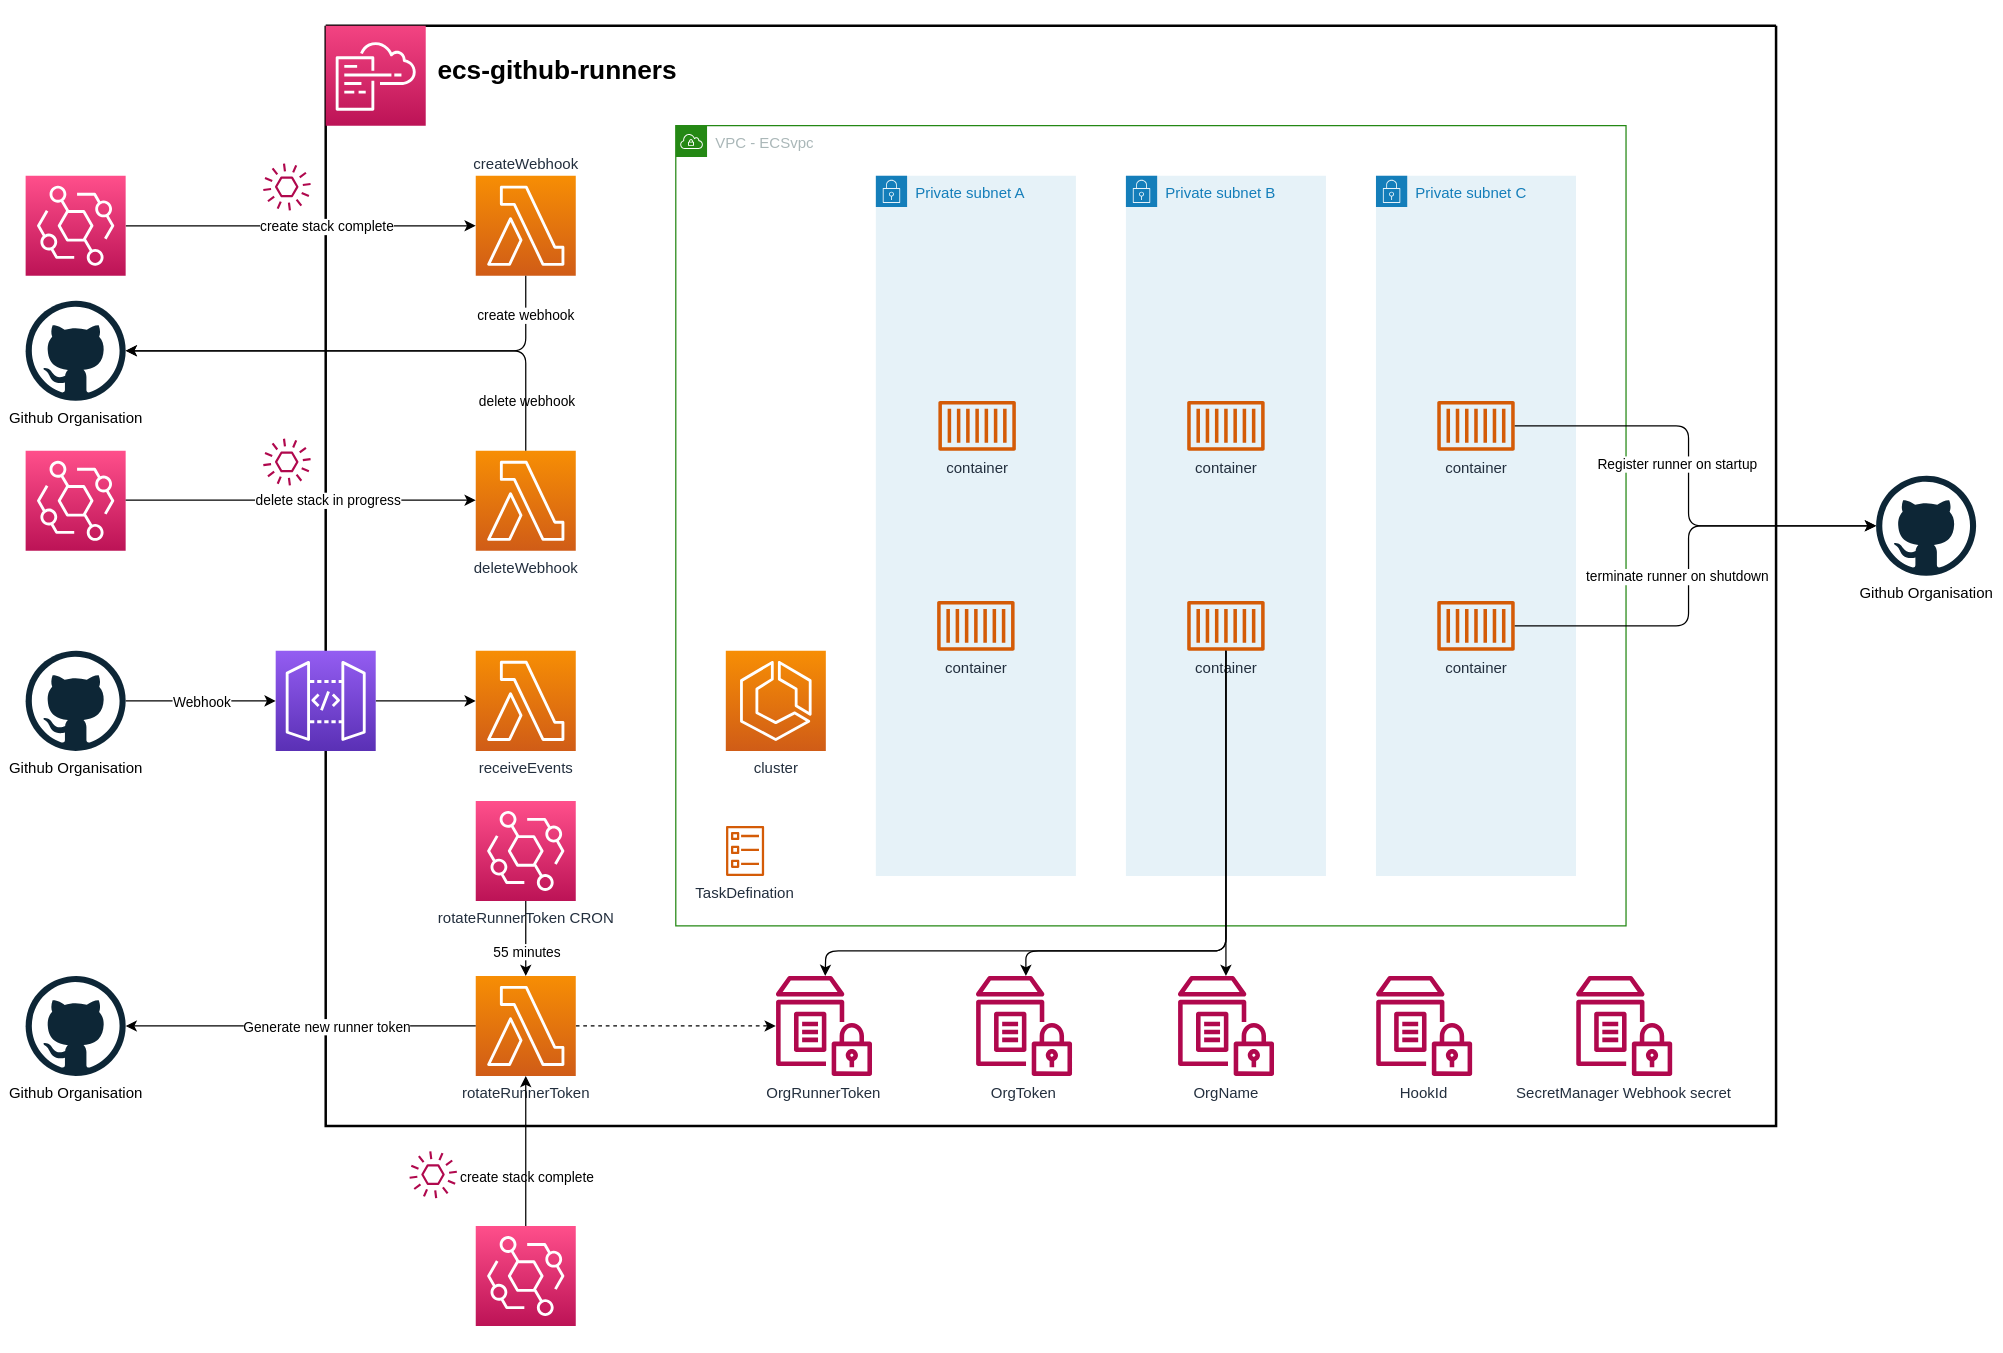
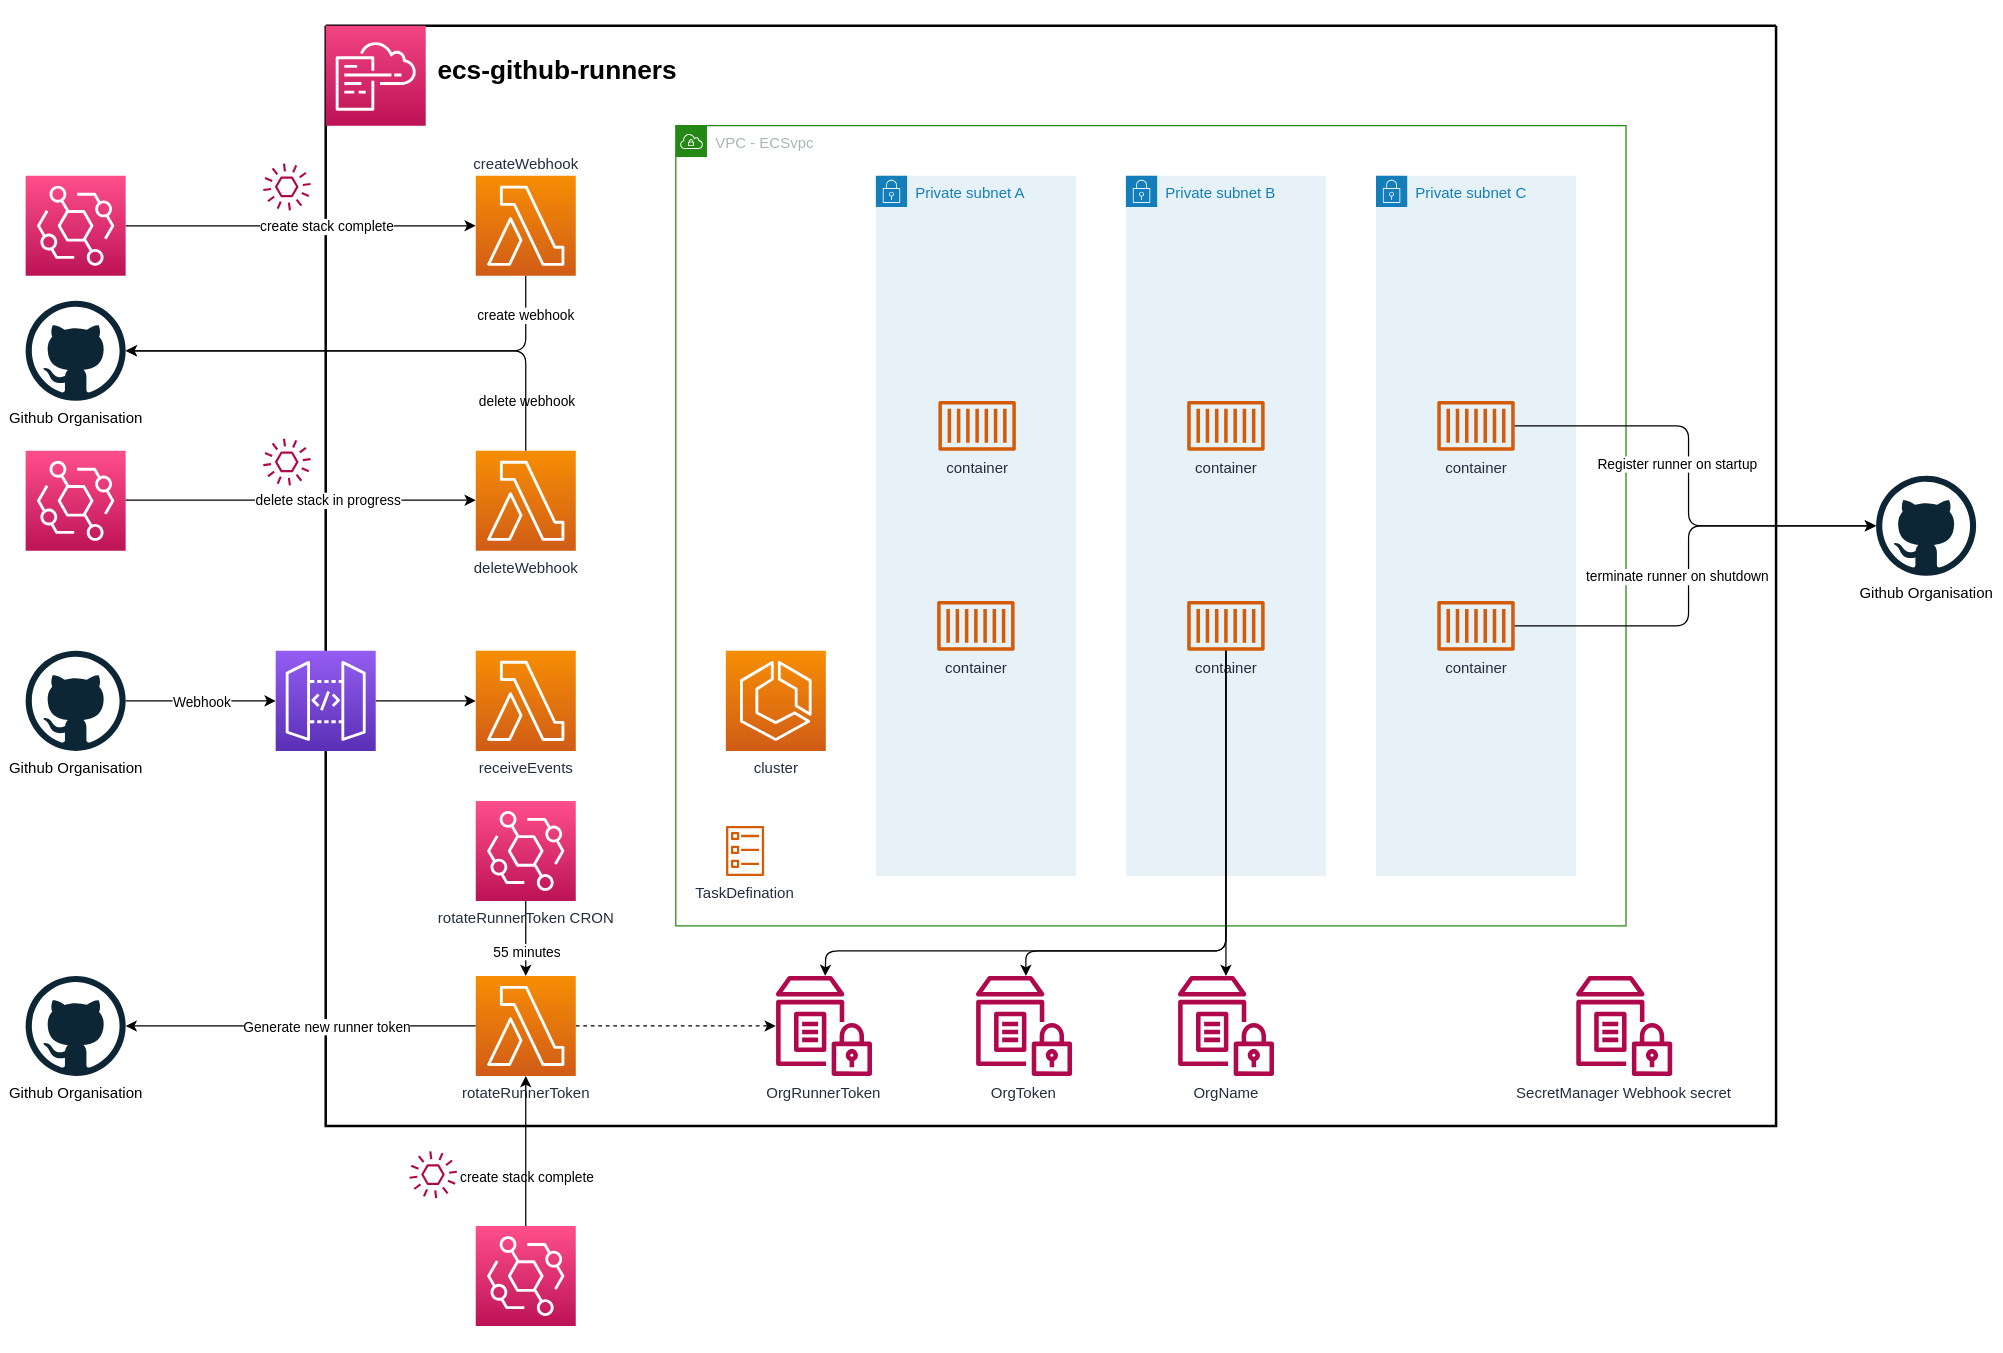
- <mxCell id="25" value="HookId" style="sketch=0;outlineConnect=0;fontColor=#232F3E;gradientColor=none;fillColor=#B0084D;strokeColor=none;dashed=0;verticalLabelPosition=bottom;verticalAlign=top;align=center;html=1;fontSize=12;fontStyle=0;aspect=fixed;pointerEvents=1;shape=mxgraph.aws4.parameter_store;" parent="2" vertex="1"><mxGeometry x="840" y="760" width="76.92" height="80" as="geometry" /></mxCell>
